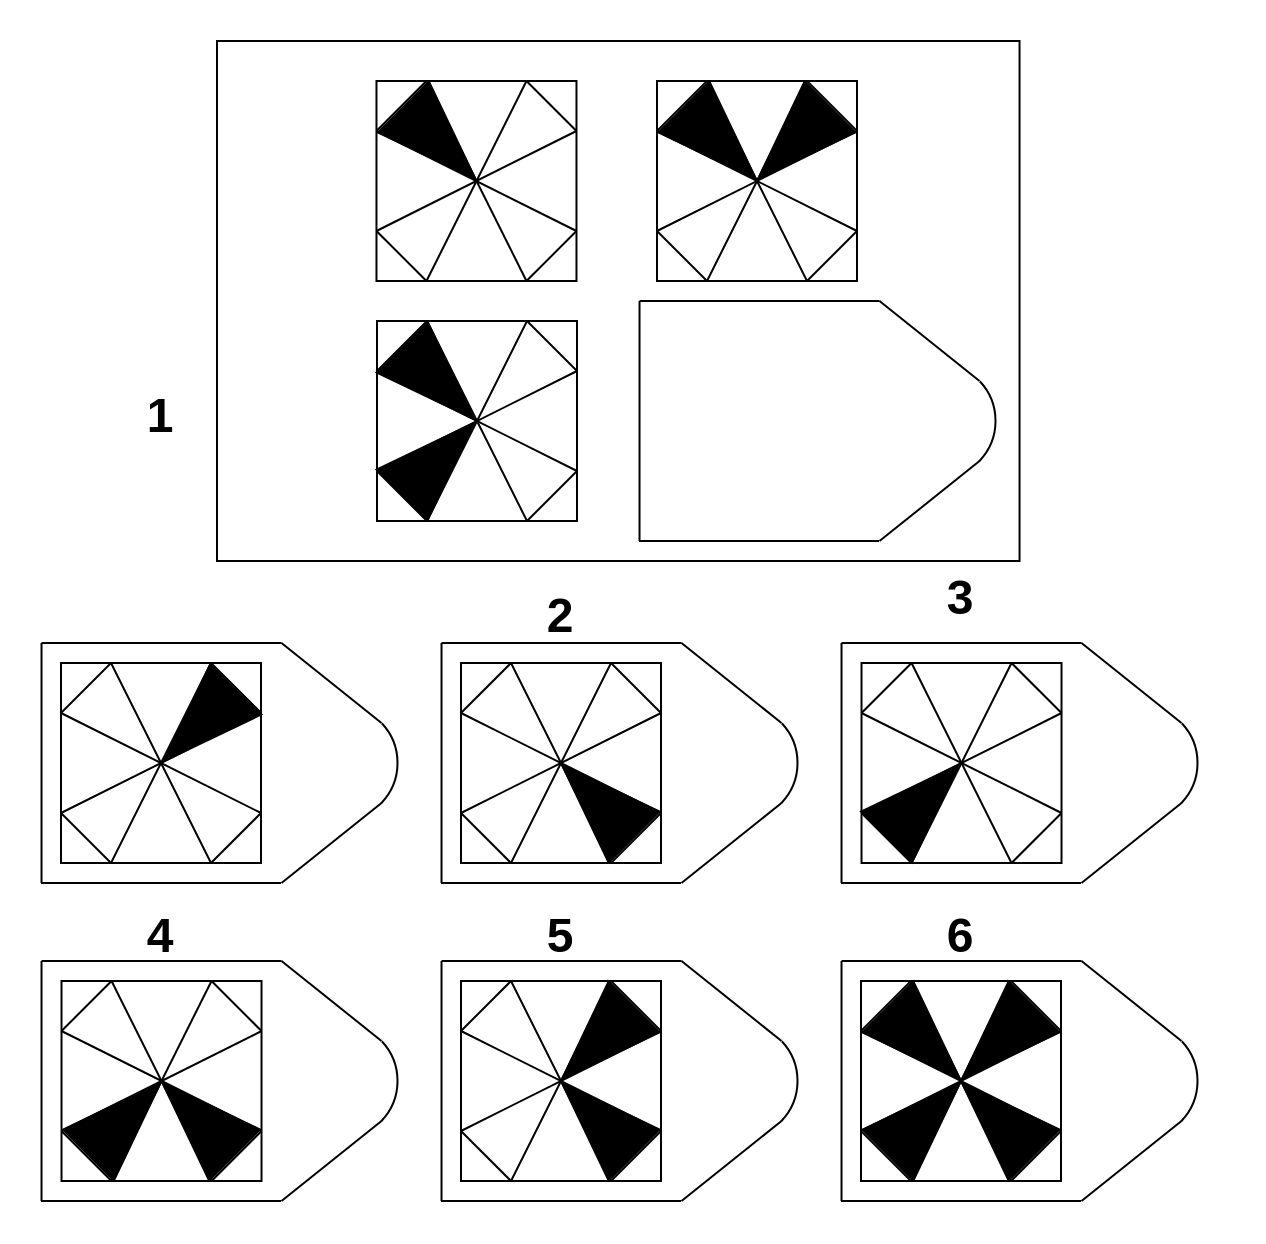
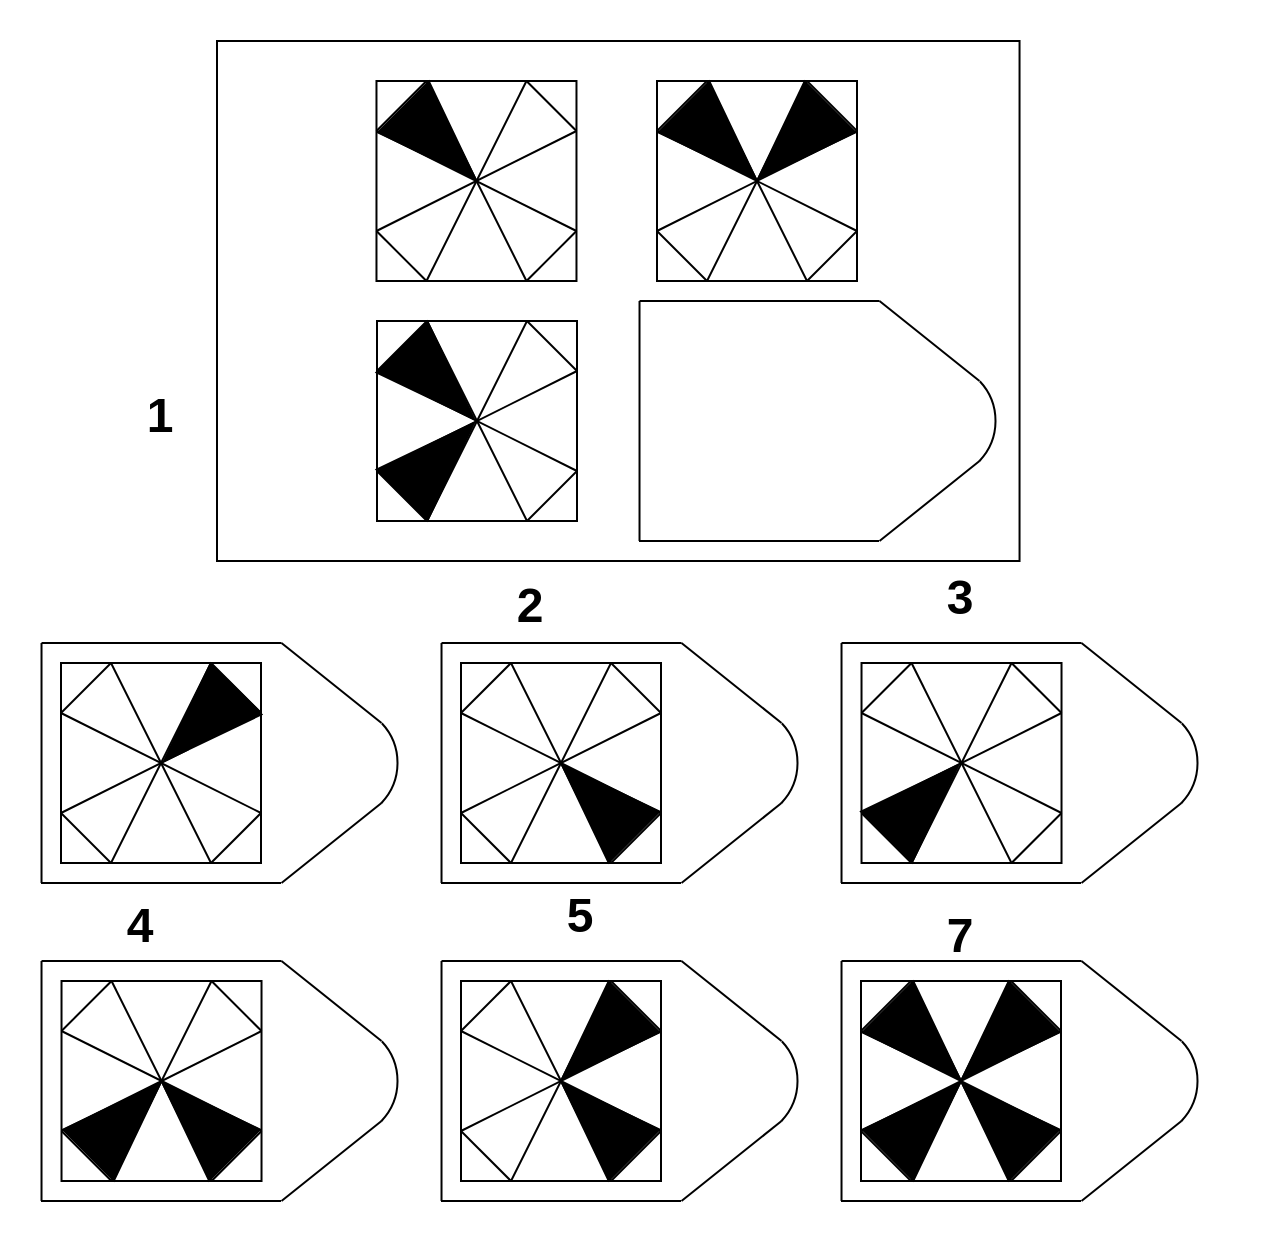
- <mxCell id="160" value="&lt;h1&gt;2&lt;/h1&gt;" style="text;html=1;strokeColor=none;fillColor=none;align=center;verticalAlign=middle;whiteSpace=wrap;rounded=0;" parent="1" vertex="1"><mxGeometry x="260" y="298" width="40" height="20" as="geometry" /></mxCell>
+ <mxCell id="160" value="&lt;h1&gt;2&lt;/h1&gt;" style="text;html=1;strokeColor=none;fillColor=none;align=center;verticalAlign=middle;whiteSpace=wrap;rounded=0;" parent="1" vertex="1"><mxGeometry x="245" y="293" width="40" height="20" as="geometry" /></mxCell>
- <mxCell id="164" value="&lt;h1&gt;4&lt;/h1&gt;" style="text;html=1;strokeColor=none;fillColor=none;align=center;verticalAlign=middle;whiteSpace=wrap;rounded=0;" parent="1" vertex="1"><mxGeometry x="60.26" y="458" width="40" height="20" as="geometry" /></mxCell>
+ <mxCell id="164" value="&lt;h1&gt;4&lt;/h1&gt;" style="text;html=1;strokeColor=none;fillColor=none;align=center;verticalAlign=middle;whiteSpace=wrap;rounded=0;" parent="1" vertex="1"><mxGeometry x="50.26" y="453" width="40" height="20" as="geometry" /></mxCell>
- <mxCell id="163" value="&lt;h1&gt;5&lt;/h1&gt;" style="text;html=1;strokeColor=none;fillColor=none;align=center;verticalAlign=middle;whiteSpace=wrap;rounded=0;" parent="1" vertex="1"><mxGeometry x="260" y="458" width="40" height="20" as="geometry" /></mxCell>
+ <mxCell id="163" value="&lt;h1&gt;5&lt;/h1&gt;" style="text;html=1;strokeColor=none;fillColor=none;align=center;verticalAlign=middle;whiteSpace=wrap;rounded=0;" parent="1" vertex="1"><mxGeometry x="270" y="448" width="40" height="20" as="geometry" /></mxCell>
- <mxCell id="162" value="&lt;h1&gt;6&lt;/h1&gt;" style="text;html=1;strokeColor=none;fillColor=none;align=center;verticalAlign=middle;whiteSpace=wrap;rounded=0;" parent="1" vertex="1"><mxGeometry x="460.13" y="458" width="40" height="20" as="geometry" /></mxCell>
+ <mxCell id="162" value="&lt;h1&gt;7&lt;/h1&gt;" style="text;html=1;strokeColor=none;fillColor=none;align=center;verticalAlign=middle;whiteSpace=wrap;rounded=0;" parent="1" vertex="1"><mxGeometry x="460.13" y="458" width="40" height="20" as="geometry" /></mxCell>
